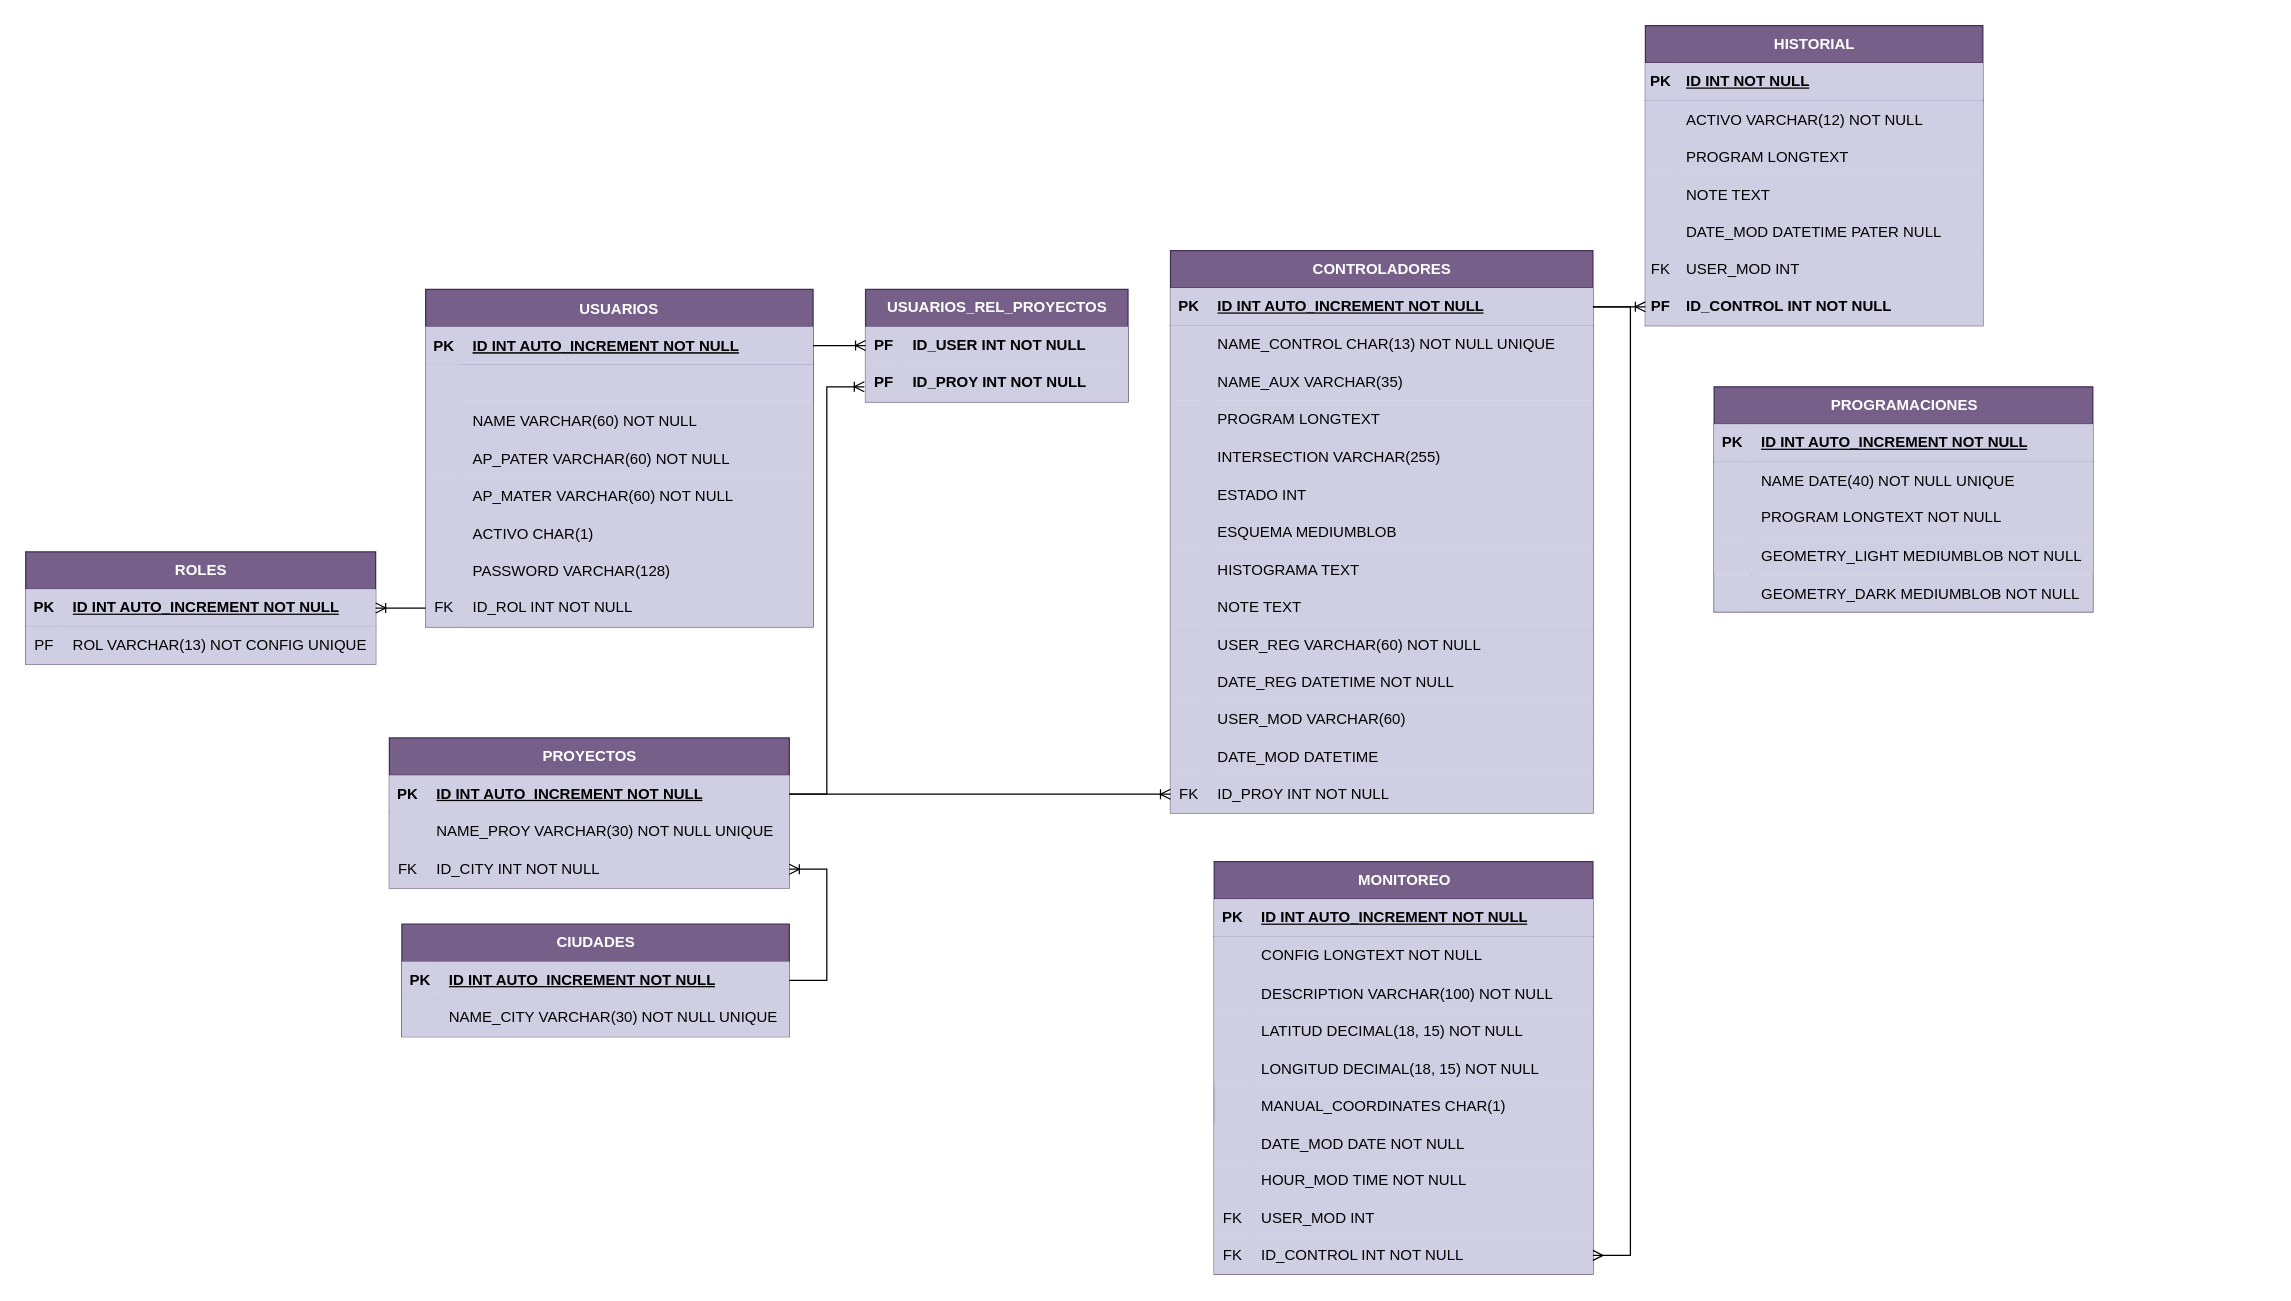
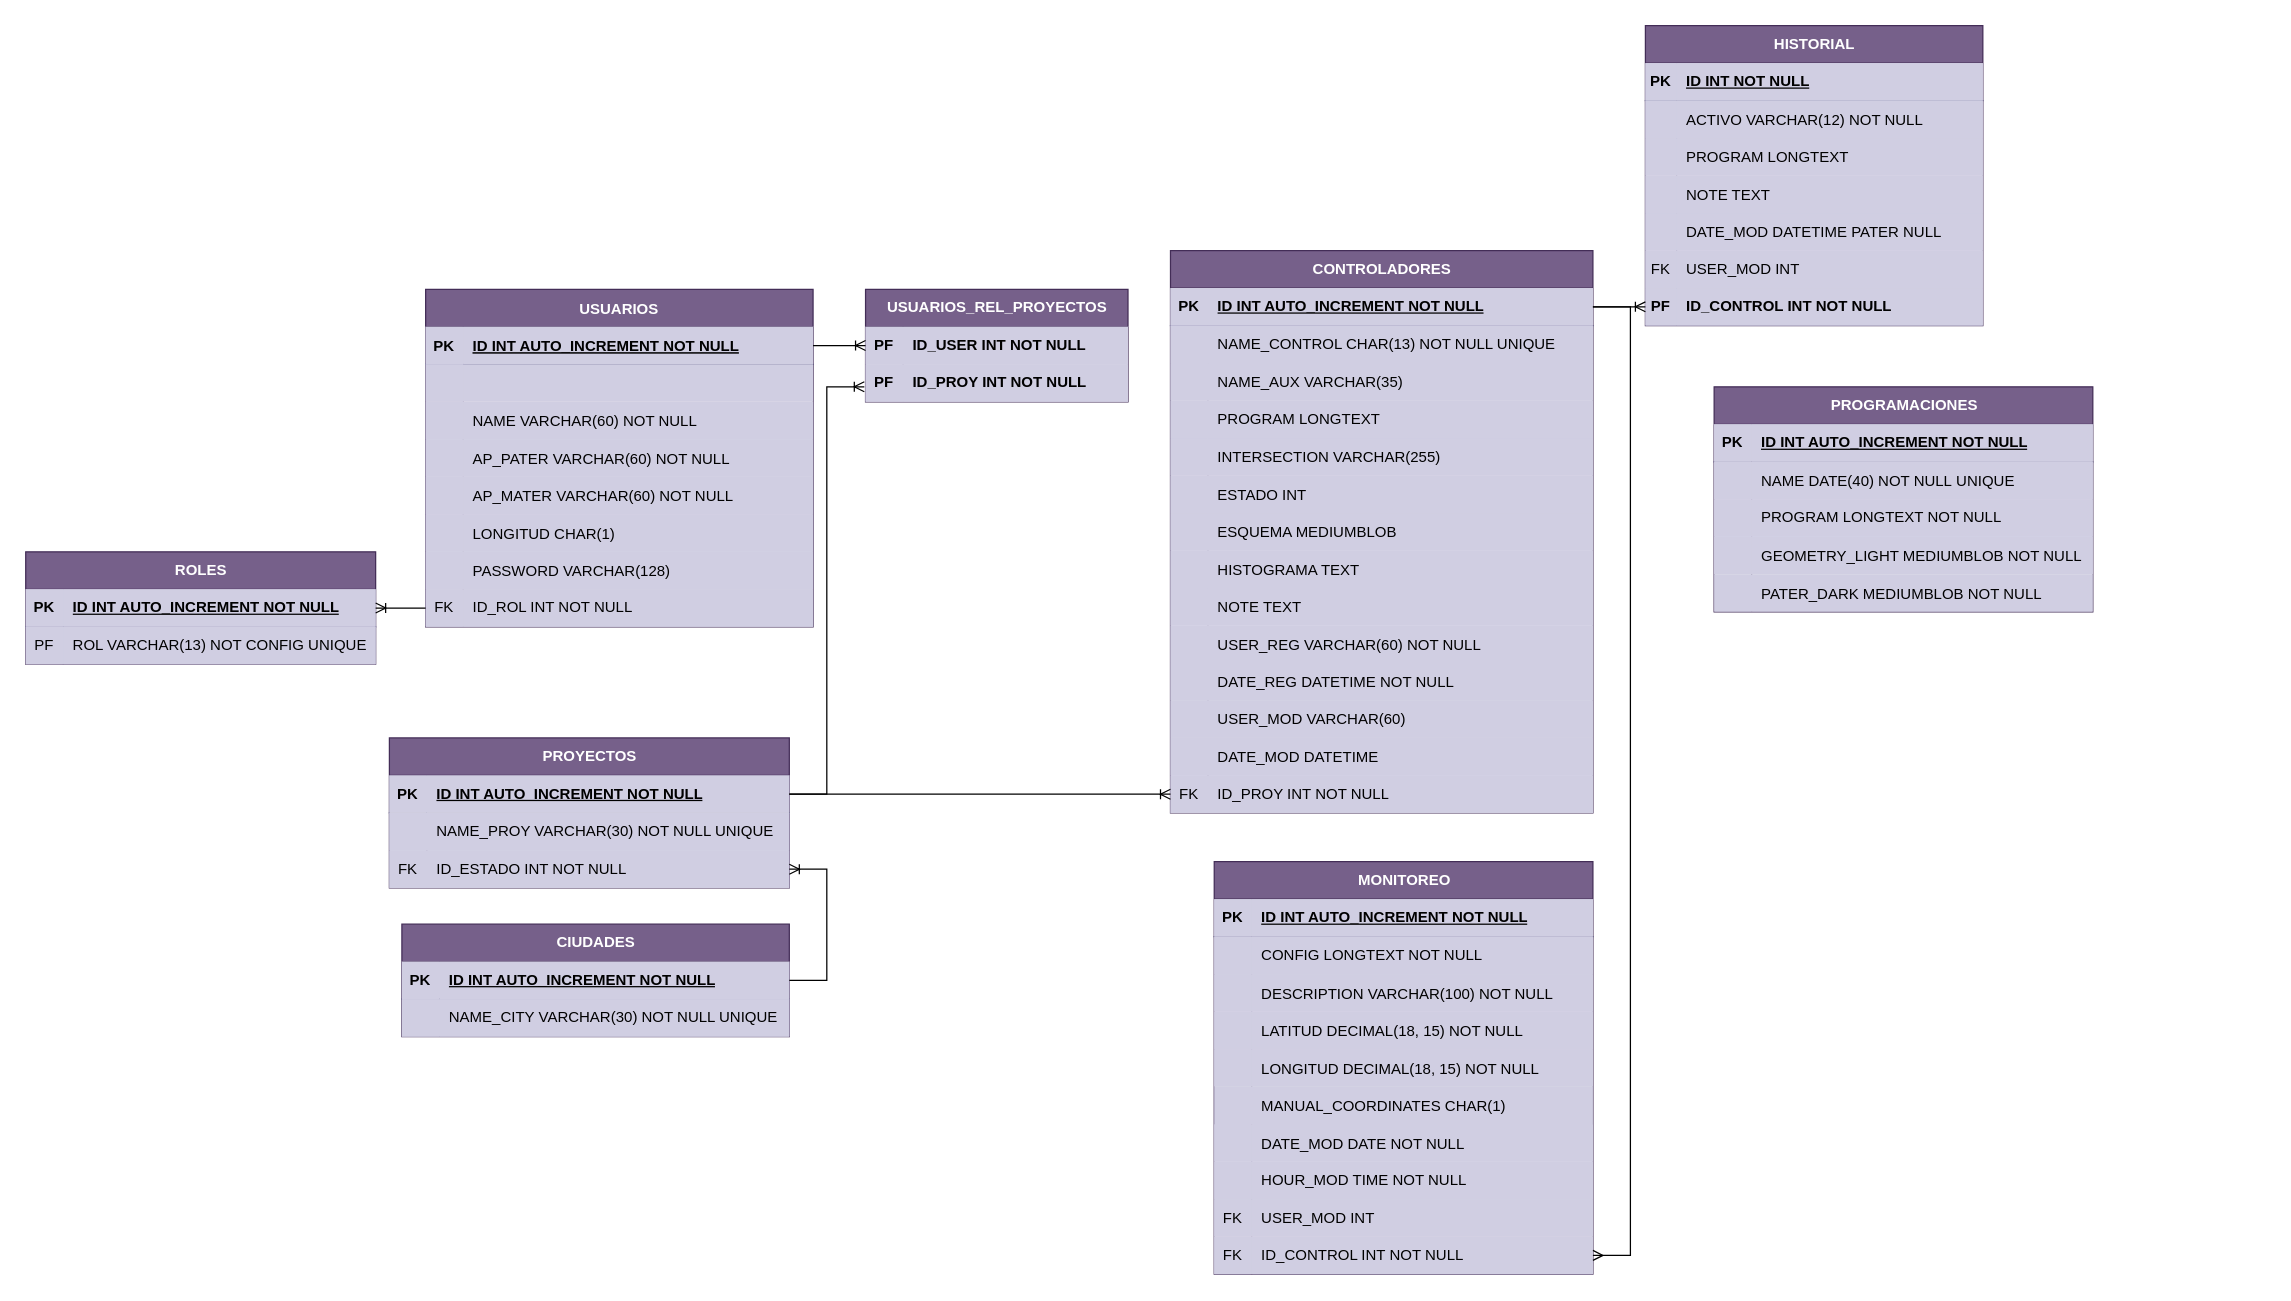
- <mxCell id="108" value="ACTIVO CHAR(1)" style="shape=partialRectangle;connectable=0;fillColor=#D0CEE2;top=0;left=0;bottom=0;right=0;align=left;spacingLeft=6;overflow=hidden;" vertex="1" parent="106"><mxGeometry x="30" width="280" height="30" as="geometry"><mxRectangle width="280" height="30" as="alternateBounds" /></mxGeometry></mxCell>
+ <mxCell id="108" value="LONGITUD CHAR(1)" style="shape=partialRectangle;connectable=0;fillColor=#D0CEE2;top=0;left=0;bottom=0;right=0;align=left;spacingLeft=6;overflow=hidden;" vertex="1" parent="106"><mxGeometry x="30" width="280" height="30" as="geometry"><mxRectangle width="280" height="30" as="alternateBounds" /></mxGeometry></mxCell>
- <mxCell id="175" value="GEOMETRY_DARK MEDIUMBLOB NOT NULL" style="shape=partialRectangle;connectable=0;fillColor=none;top=0;left=0;bottom=0;right=0;align=left;spacingLeft=6;overflow=hidden;" vertex="1" parent="173"><mxGeometry x="30" width="273" height="30" as="geometry"><mxRectangle width="273" height="30" as="alternateBounds" /></mxGeometry></mxCell>
+ <mxCell id="175" value="PATER_DARK MEDIUMBLOB NOT NULL" style="shape=partialRectangle;connectable=0;fillColor=none;top=0;left=0;bottom=0;right=0;align=left;spacingLeft=6;overflow=hidden;" vertex="1" parent="173"><mxGeometry x="30" width="273" height="30" as="geometry"><mxRectangle width="273" height="30" as="alternateBounds" /></mxGeometry></mxCell>
- <mxCell id="18" value="ID_CITY INT NOT NULL" style="shape=partialRectangle;connectable=0;fillColor=#d0cee2;top=0;left=0;bottom=0;right=0;align=left;spacingLeft=6;fontStyle=0;overflow=hidden;whiteSpace=wrap;html=1;strokeColor=#56517e;rounded=0;" parent="16" vertex="1"><mxGeometry x="30" width="290" height="30" as="geometry"><mxRectangle width="290" height="30" as="alternateBounds" /></mxGeometry></mxCell>
+ <mxCell id="18" value="ID_ESTADO INT NOT NULL" style="shape=partialRectangle;connectable=0;fillColor=#d0cee2;top=0;left=0;bottom=0;right=0;align=left;spacingLeft=6;fontStyle=0;overflow=hidden;whiteSpace=wrap;html=1;strokeColor=#56517e;rounded=0;" parent="16" vertex="1"><mxGeometry x="30" width="290" height="30" as="geometry"><mxRectangle width="290" height="30" as="alternateBounds" /></mxGeometry></mxCell>
